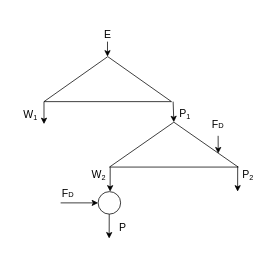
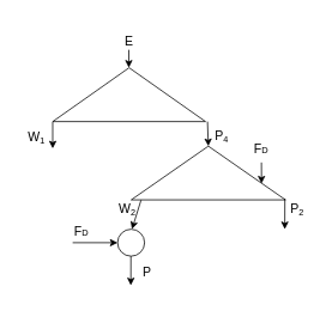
- <mxCell id="13" value="&lt;font style=&quot;font-size: 14px&quot;&gt;P&lt;/font&gt;&lt;font style=&quot;font-size: 11.667px&quot;&gt;&lt;sub&gt;1&lt;/sub&gt;&lt;/font&gt;" style="text;html=1;strokeColor=none;fillColor=none;align=center;verticalAlign=middle;whiteSpace=wrap;rounded=0;" parent="1" vertex="1"><mxGeometry x="230.9" y="143.44" width="30" height="17.5" as="geometry" /></mxCell>
+ <mxCell id="13" value="&lt;font style=&quot;font-size: 14px&quot;&gt;P&lt;/font&gt;&lt;font style=&quot;font-size: 11.667px&quot;&gt;&lt;sub&gt;4&lt;/sub&gt;&lt;/font&gt;" style="text;html=1;strokeColor=none;fillColor=none;align=center;verticalAlign=middle;whiteSpace=wrap;rounded=0;" parent="1" vertex="1"><mxGeometry x="230.9" y="143.44" width="30" height="17.5" as="geometry" /></mxCell>
- <mxCell id="15" value="&lt;font style=&quot;font-size: 14px&quot;&gt;W&lt;/font&gt;&lt;font style=&quot;font-size: 11.667px&quot;&gt;&lt;sub&gt;2&lt;/sub&gt;&lt;/font&gt;" style="text;html=1;strokeColor=none;fillColor=none;align=center;verticalAlign=middle;whiteSpace=wrap;rounded=0;" parent="1" vertex="1"><mxGeometry x="116.1" y="222.5" width="30" height="20" as="geometry" /></mxCell>
+ <mxCell id="15" value="&lt;font style=&quot;font-size: 14px&quot;&gt;W&lt;/font&gt;&lt;font style=&quot;font-size: 11.667px&quot;&gt;&lt;sub&gt;2&lt;/sub&gt;&lt;/font&gt;" style="text;html=1;strokeColor=none;fillColor=none;align=center;verticalAlign=middle;whiteSpace=wrap;rounded=0;" parent="1" vertex="1"><mxGeometry x="126.1" y="222.5" width="30" height="20" as="geometry" /></mxCell>
